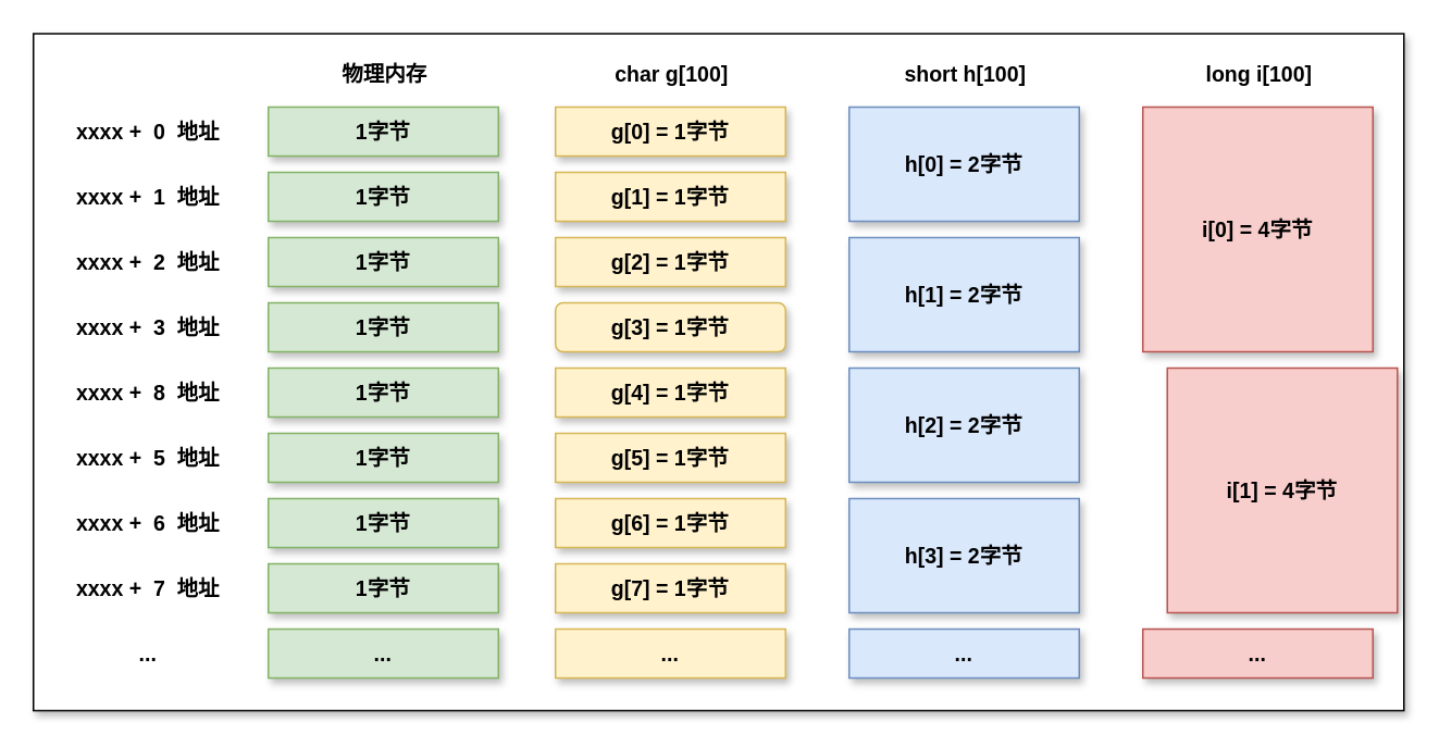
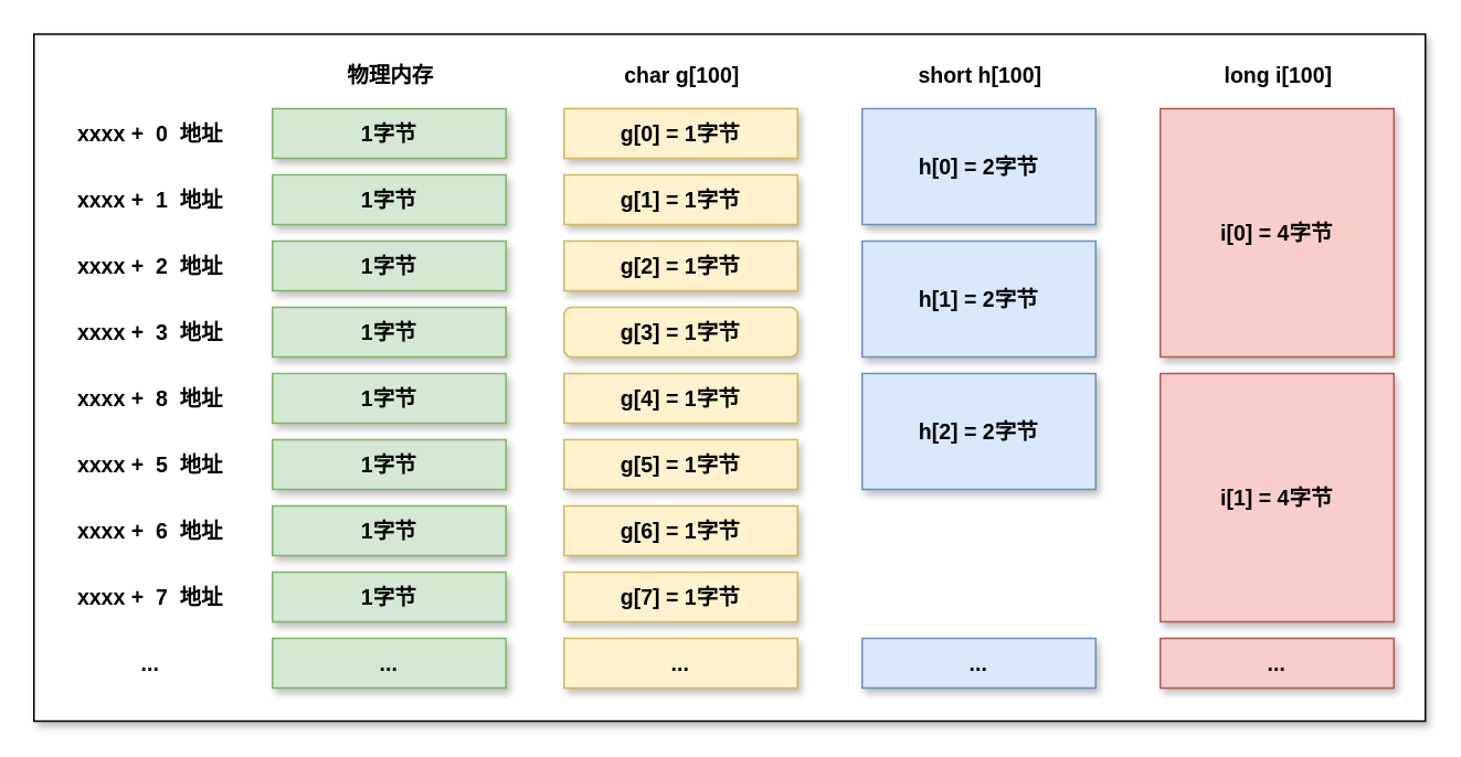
- <mxCell id="40" value="i[1] = 4字节" style="rounded=0;whiteSpace=wrap;html=1;fontSize=13;shadow=1;fillColor=#f8cecc;strokeColor=#b85450;fontStyle=1" vertex="1" parent="1"><mxGeometry x="715" y="225" width="141" height="150" as="geometry" /></mxCell>
+ <mxCell id="40" value="i[1] = 4字节" style="rounded=0;whiteSpace=wrap;html=1;fontSize=13;shadow=1;fillColor=#f8cecc;strokeColor=#b85450;fontStyle=1" vertex="1" parent="1"><mxGeometry x="700" y="225" width="141" height="150" as="geometry" /></mxCell>
- <mxCell id="36" value="h[3] = 2字节" style="rounded=0;whiteSpace=wrap;html=1;fontSize=13;shadow=1;fillColor=#dae8fc;strokeColor=#6c8ebf;fontStyle=1" vertex="1" parent="1"><mxGeometry x="520" y="305" width="141" height="70" as="geometry" /></mxCell>
